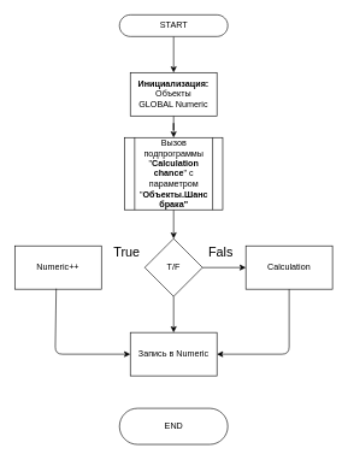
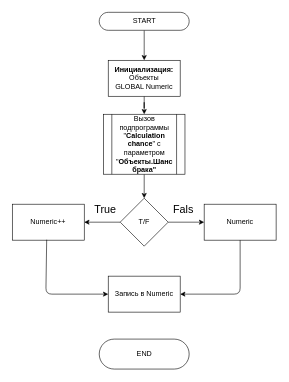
- <mxCell id="13" value="&lt;span&gt;Calculation&lt;/span&gt;" style="whiteSpace=wrap;html=1;rounded=0;" vertex="1" parent="1"><mxGeometry x="340" y="340" width="120" height="60" as="geometry" /></mxCell>
+ <mxCell id="13" value="&lt;span&gt;Numeric&lt;/span&gt;" style="whiteSpace=wrap;html=1;rounded=0;" vertex="1" parent="1"><mxGeometry x="340" y="340" width="120" height="60" as="geometry" /></mxCell>
- <mxCell id="9" value="" style="edgeStyle=orthogonalEdgeStyle;rounded=0;orthogonalLoop=1;jettySize=auto;html=1;" edge="1" parent="1" source="11" target="14"><mxGeometry relative="1" as="geometry" /></mxCell>
+ <mxCell id="9" value="" style="edgeStyle=orthogonalEdgeStyle;rounded=0;orthogonalLoop=1;jettySize=auto;html=1;" edge="1" parent="1" source="11" target="12"><mxGeometry relative="1" as="geometry" /></mxCell>
